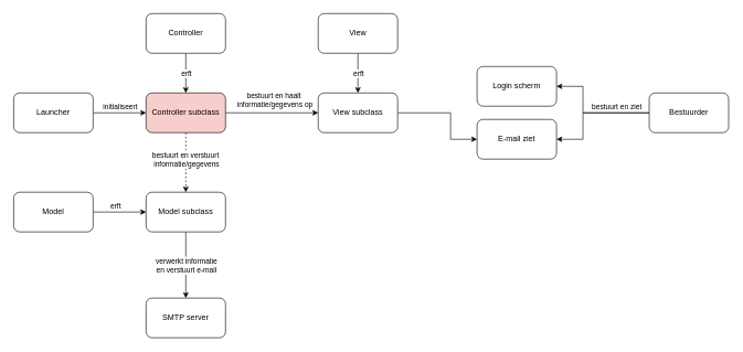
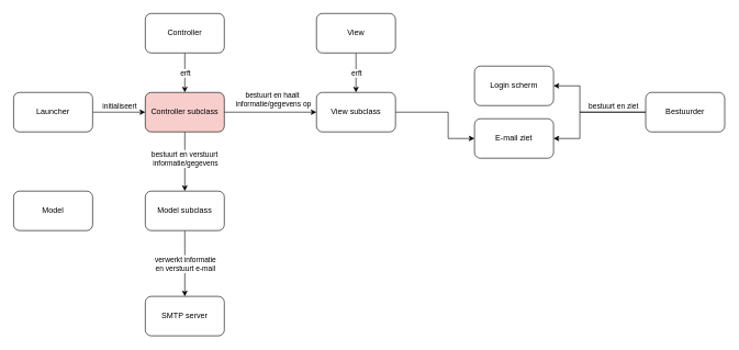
- <mxCell id="19" style="edgeStyle=orthogonalEdgeStyle;rounded=0;orthogonalLoop=1;jettySize=auto;html=1;dashed=1;" parent="1" source="21" target="26" edge="1"><mxGeometry relative="1" as="geometry" /></mxCell>
+ <mxCell id="19" style="edgeStyle=orthogonalEdgeStyle;rounded=0;orthogonalLoop=1;jettySize=auto;html=1;" parent="1" source="21" target="26" edge="1"><mxGeometry relative="1" as="geometry" /></mxCell>
- <mxCell id="5" style="edgeStyle=orthogonalEdgeStyle;rounded=0;orthogonalLoop=1;jettySize=auto;html=1;" edge="1" parent="1" source="7" target="26"><mxGeometry relative="1" as="geometry" /></mxCell>
- <mxCell id="6" value="erft" style="edgeLabel;html=1;align=center;verticalAlign=middle;resizable=0;points=[];" vertex="1" connectable="0" parent="5"><mxGeometry x="-0.175" y="-1" relative="1" as="geometry"><mxPoint y="-11" as="offset" /></mxGeometry></mxCell>
